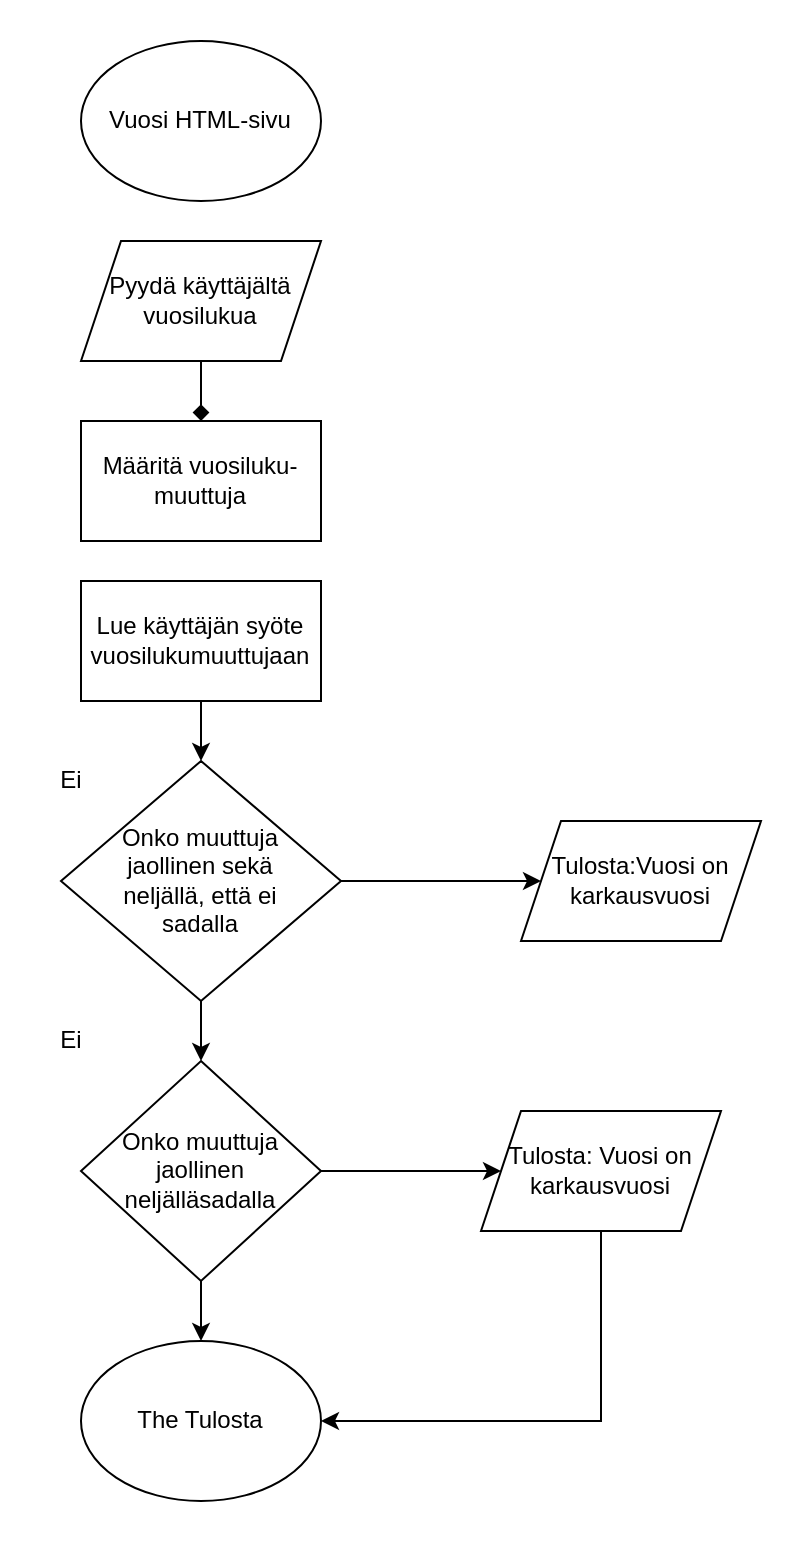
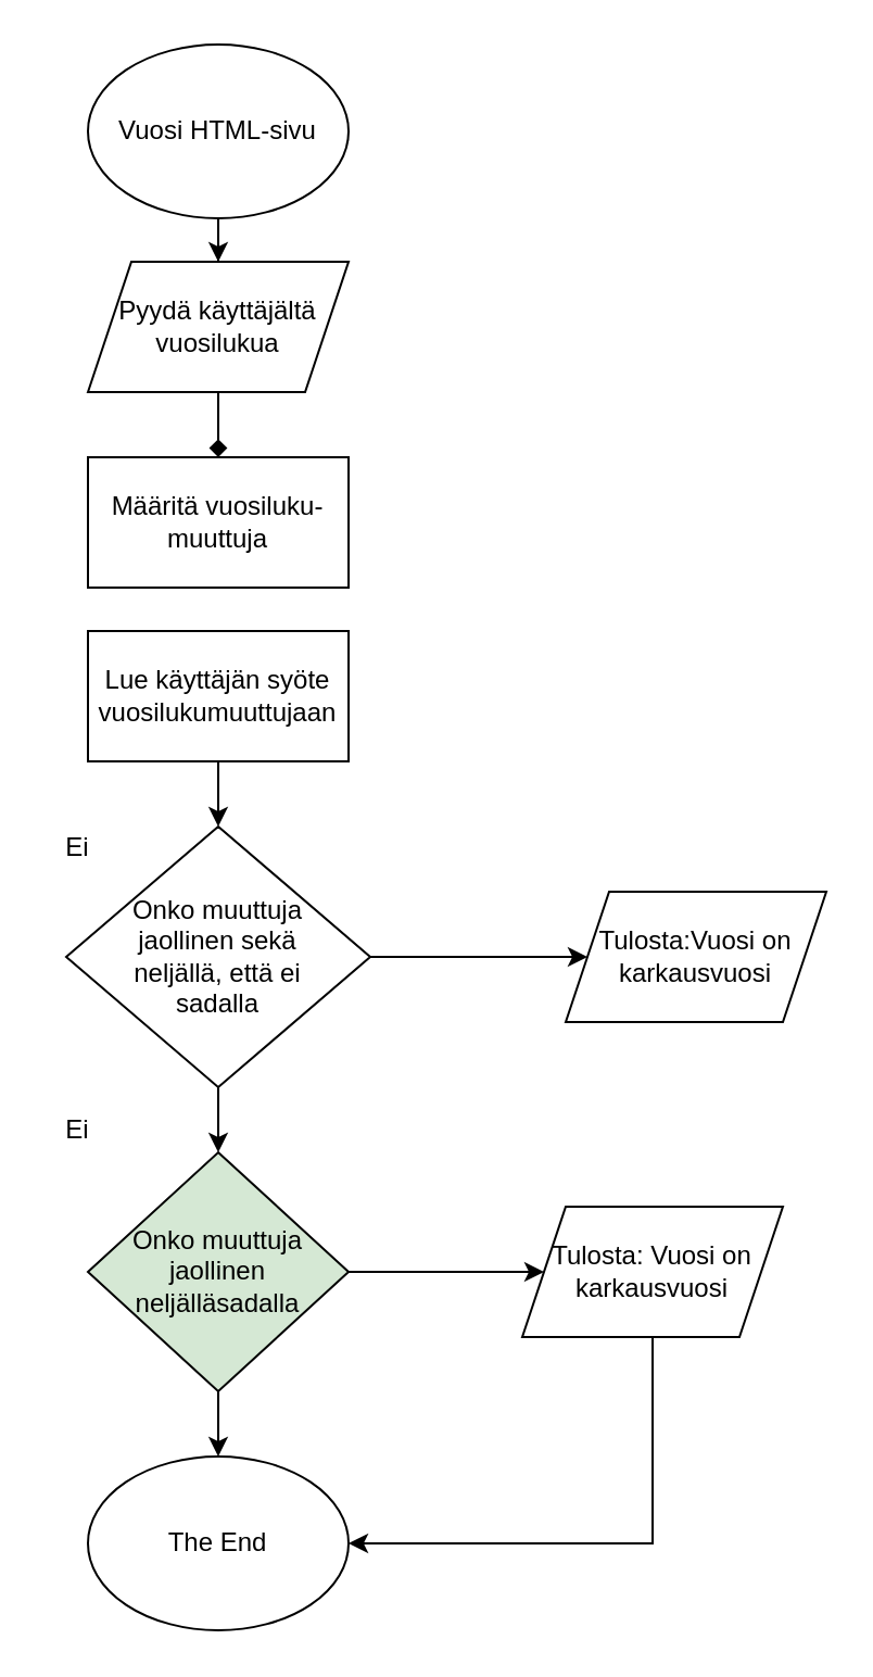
+ <mxCell id="2" value="" style="edgeStyle=orthogonalEdgeStyle;rounded=0;orthogonalLoop=1;jettySize=auto;html=1;" edge="1" parent="1" source="3" target="5"><mxGeometry relative="1" as="geometry" /></mxCell>
- <mxCell id="14" value="Onko muuttuja&lt;br&gt;jaollinen&lt;br&gt;neljälläsadalla" style="rhombus;whiteSpace=wrap;html=1;" vertex="1" parent="1"><mxGeometry x="40" y="530" width="120" height="110" as="geometry" /></mxCell>
+ <mxCell id="14" value="Onko muuttuja&lt;br&gt;jaollinen&lt;br&gt;neljälläsadalla" style="rhombus;whiteSpace=wrap;html=1;fillColor=#d5e8d4;" vertex="1" parent="1"><mxGeometry x="40" y="530" width="120" height="110" as="geometry" /></mxCell>
- <mxCell id="20" value="The Tulosta" style="ellipse;whiteSpace=wrap;html=1;" vertex="1" parent="1"><mxGeometry x="40" y="670" width="120" height="80" as="geometry" /></mxCell>
+ <mxCell id="20" value="The End" style="ellipse;whiteSpace=wrap;html=1;" vertex="1" parent="1"><mxGeometry x="40" y="670" width="120" height="80" as="geometry" /></mxCell>
